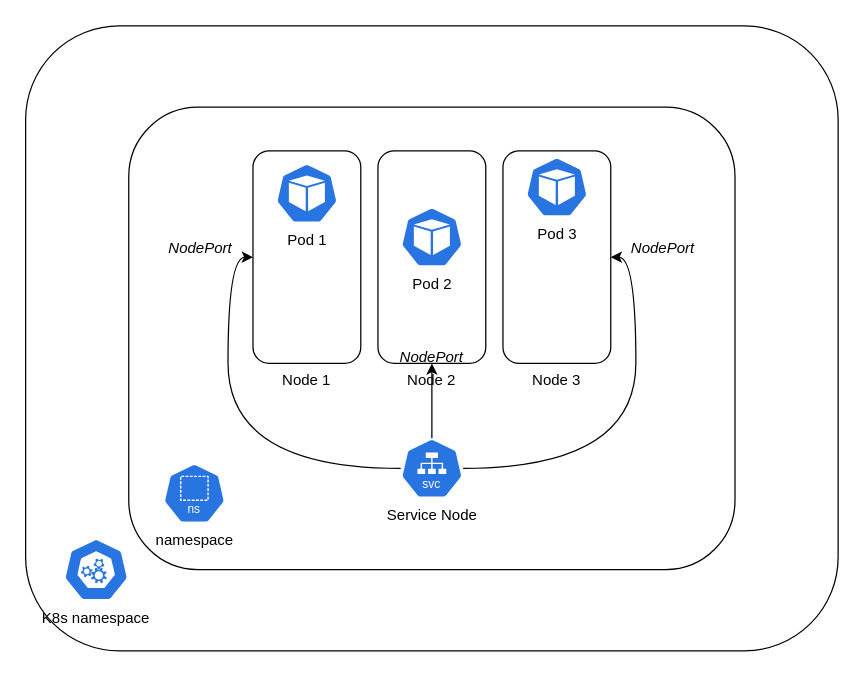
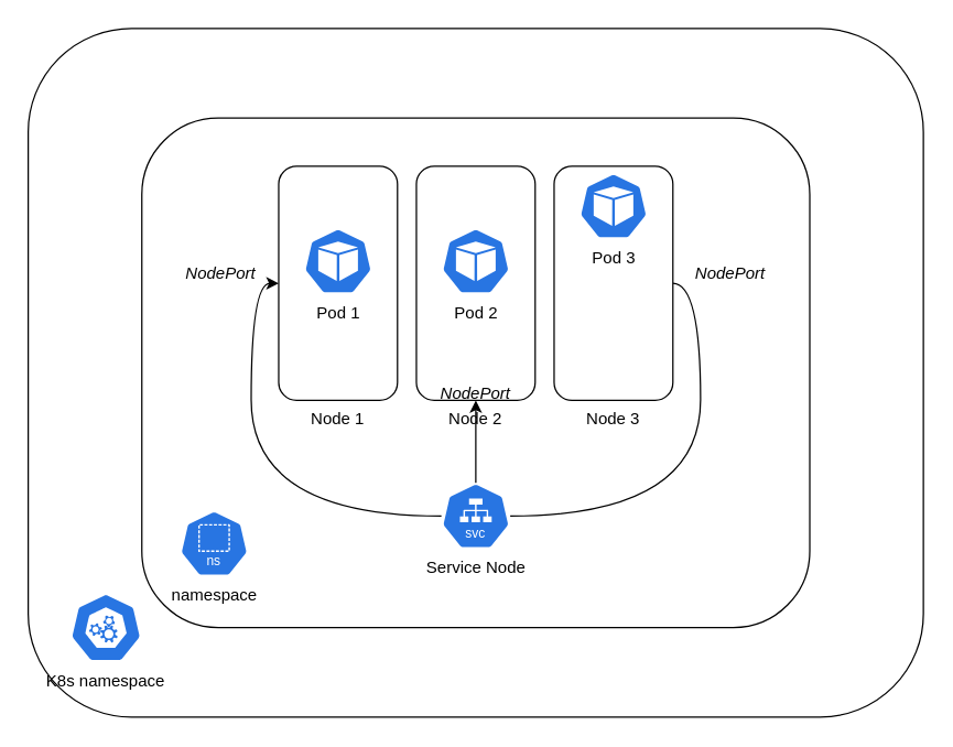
- <mxCell id="12" value="Pod 1" style="aspect=fixed;sketch=0;html=1;dashed=0;whitespace=wrap;verticalLabelPosition=bottom;verticalAlign=top;fillColor=#2875E2;strokeColor=#ffffff;points=[[0.005,0.63,0],[0.1,0.2,0],[0.9,0.2,0],[0.5,0,0],[0.995,0.63,0],[0.72,0.99,0],[0.5,1,0],[0.28,0.99,0]];shape=mxgraph.kubernetes.icon2;prIcon=pod" vertex="1" parent="1"><mxGeometry x="220.01" y="130" width="50" height="48" as="geometry" /></mxCell>
+ <mxCell id="12" value="Pod 1" style="aspect=fixed;sketch=0;html=1;dashed=0;whitespace=wrap;verticalLabelPosition=bottom;verticalAlign=top;fillColor=#2875E2;strokeColor=#ffffff;points=[[0.005,0.63,0],[0.1,0.2,0],[0.9,0.2,0],[0.5,0,0],[0.995,0.63,0],[0.72,0.99,0],[0.5,1,0],[0.28,0.99,0]];shape=mxgraph.kubernetes.icon2;prIcon=pod" vertex="1" parent="1"><mxGeometry x="220.01" y="165" width="50" height="48" as="geometry" /></mxCell>
- <mxCell id="9" style="edgeStyle=orthogonalEdgeStyle;rounded=0;orthogonalLoop=1;jettySize=auto;html=1;entryX=1;entryY=0.5;entryDx=0;entryDy=0;curved=1;" edge="1" parent="1" source="11" target="13"><mxGeometry relative="1" as="geometry" /></mxCell>
+ <mxCell id="9" style="edgeStyle=orthogonalEdgeStyle;rounded=0;orthogonalLoop=1;jettySize=auto;html=1;entryX=1;entryY=0.5;entryDx=0;entryDy=0;curved=1;endArrow=none;" edge="1" parent="1" source="11" target="13"><mxGeometry relative="1" as="geometry" /></mxCell>
